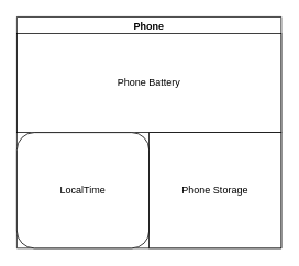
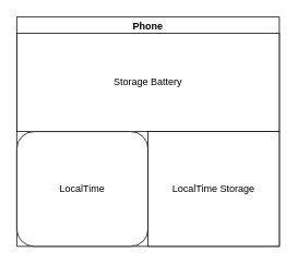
- <mxCell id="3" value="Phone Battery" style="rounded=0;whiteSpace=wrap;html=1;" vertex="1" parent="2"><mxGeometry y="20" width="320" height="120" as="geometry" /></mxCell>
+ <mxCell id="3" value="Storage Battery" style="rounded=0;whiteSpace=wrap;html=1;" vertex="1" parent="2"><mxGeometry y="20" width="320" height="120" as="geometry" /></mxCell>
- <mxCell id="5" value="Phone Storage" style="rounded=0;whiteSpace=wrap;html=1;" vertex="1" parent="2"><mxGeometry x="160" y="140" width="160" height="140" as="geometry" /></mxCell>
+ <mxCell id="5" value="LocalTime Storage" style="rounded=0;whiteSpace=wrap;html=1;" vertex="1" parent="2"><mxGeometry x="160" y="140" width="160" height="140" as="geometry" /></mxCell>
